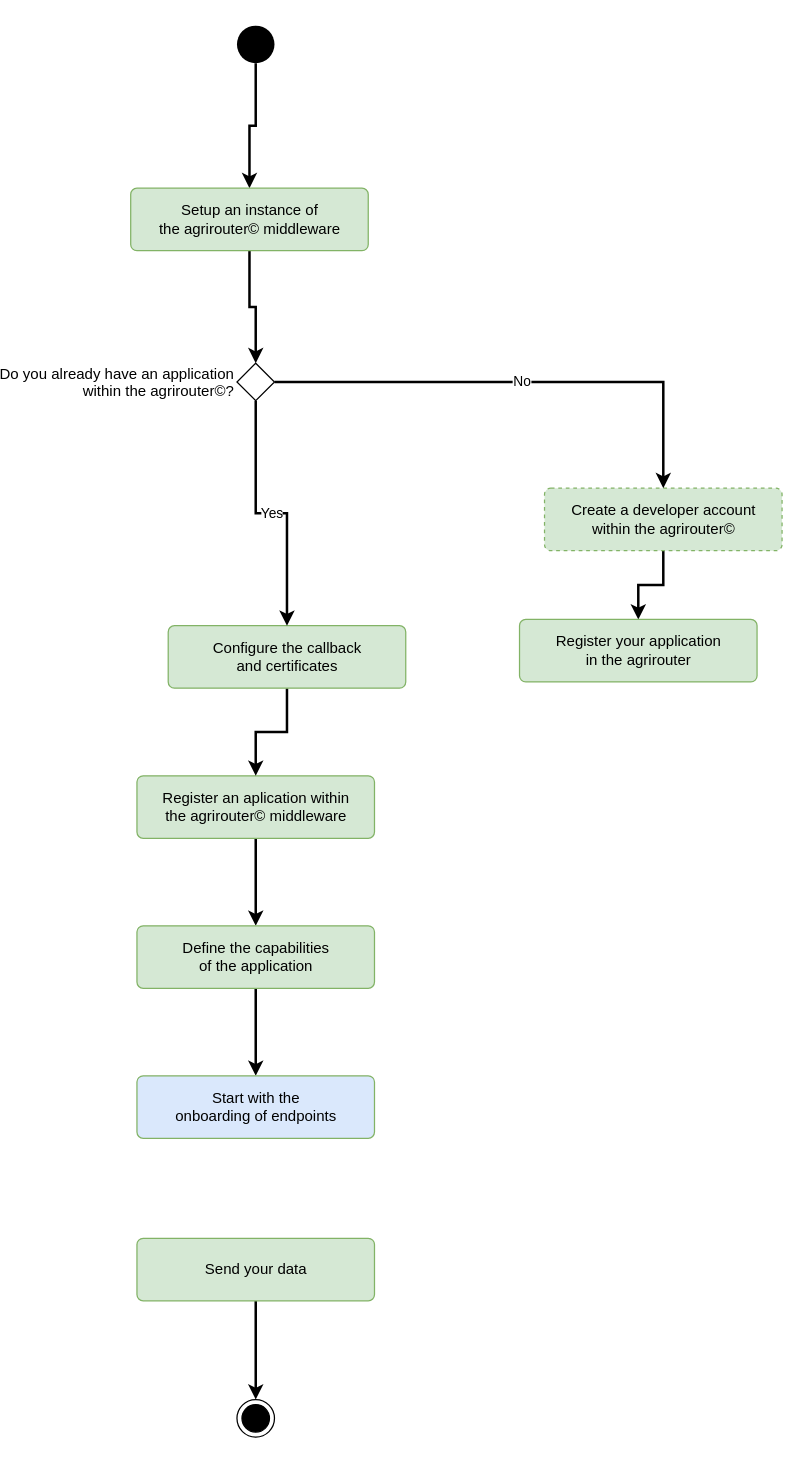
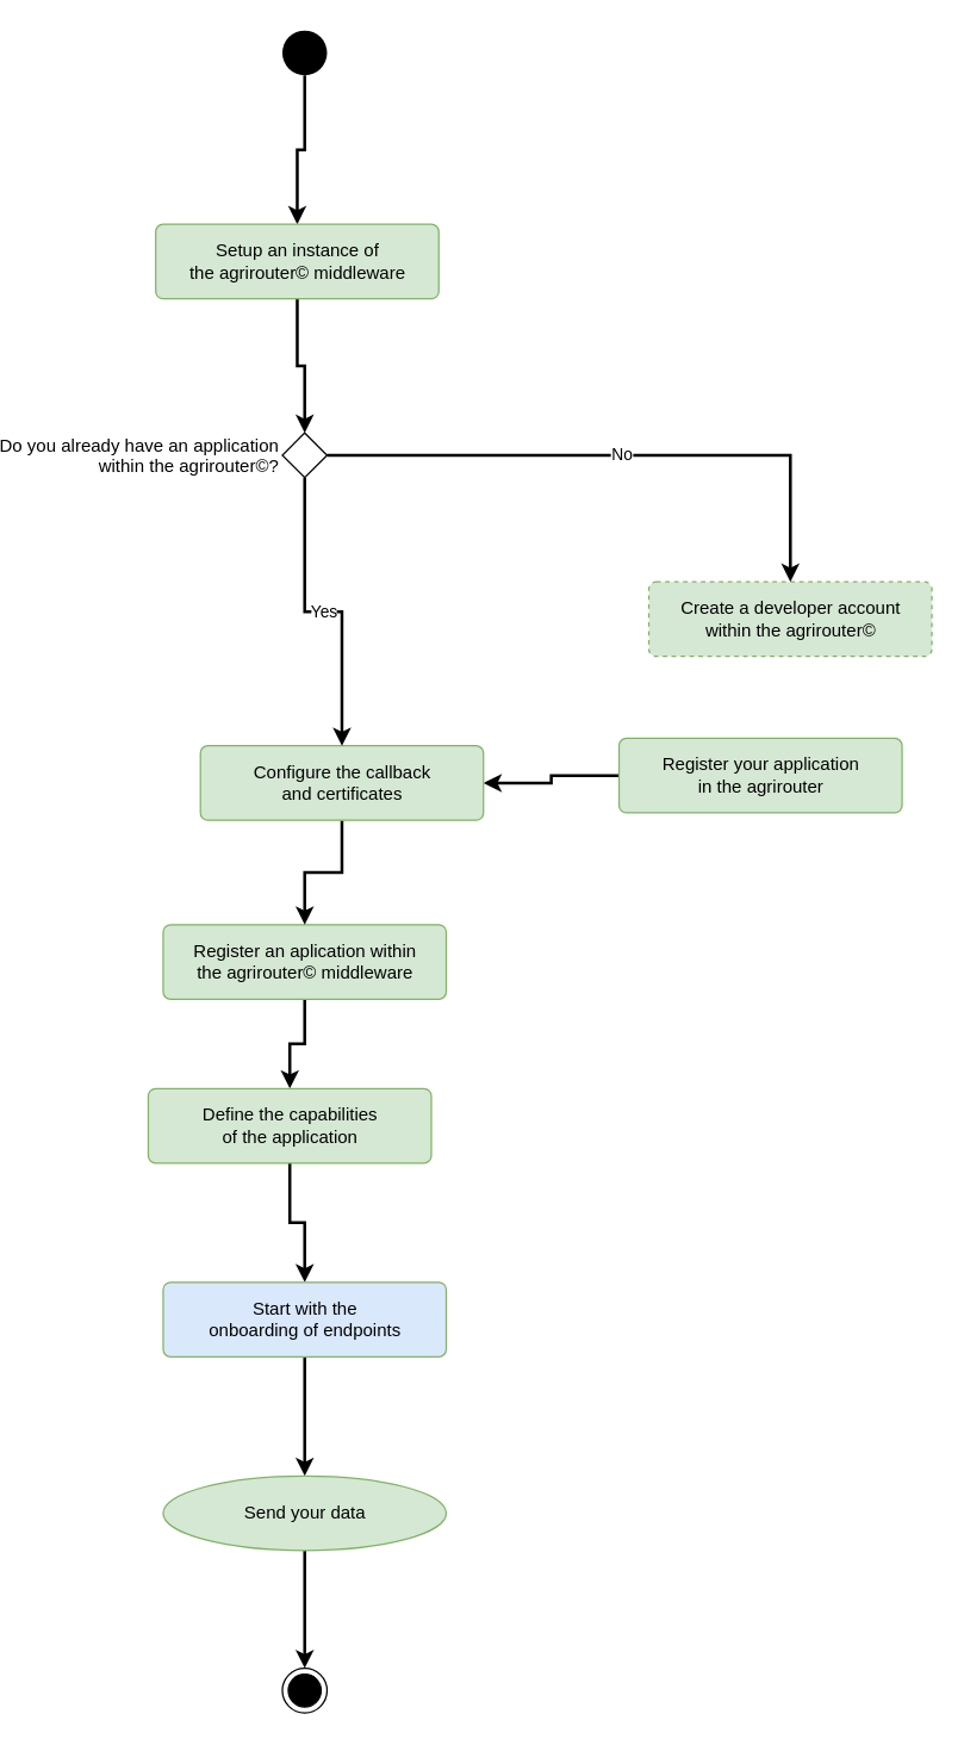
- <mxCell id="12" style="edgeStyle=orthogonalEdgeStyle;rounded=0;orthogonalLoop=1;jettySize=auto;html=1;entryX=0.5;entryY=0;entryDx=0;entryDy=0;strokeWidth=2;" edge="1" parent="1" source="13" target="15"><mxGeometry relative="1" as="geometry" /></mxCell>
+ <mxCell id="14" style="edgeStyle=orthogonalEdgeStyle;rounded=0;orthogonalLoop=1;jettySize=auto;html=1;strokeWidth=2;" edge="1" parent="1" source="15" target="17"><mxGeometry relative="1" as="geometry" /></mxCell>
- <mxCell id="9" value="Define the capabilities &lt;br&gt;of the application" style="html=1;align=center;verticalAlign=middle;rounded=1;absoluteArcSize=1;arcSize=10;dashed=0;fillColor=#d5e8d4;strokeColor=#82b366;horizontal=1;" vertex="1" parent="1"><mxGeometry x="25" y="740" width="190" height="50" as="geometry" /></mxCell>
+ <mxCell id="9" value="Define the capabilities &lt;br&gt;of the application" style="html=1;align=center;verticalAlign=middle;rounded=1;absoluteArcSize=1;arcSize=10;dashed=0;fillColor=#d5e8d4;strokeColor=#82b366;horizontal=1;" vertex="1" parent="1"><mxGeometry x="15" y="730" width="190" height="50" as="geometry" /></mxCell>
+ <mxCell id="10" style="edgeStyle=orthogonalEdgeStyle;rounded=0;orthogonalLoop=1;jettySize=auto;html=1;entryX=0.5;entryY=0;entryDx=0;entryDy=0;strokeWidth=2;" edge="1" parent="1" source="11" target="22"><mxGeometry relative="1" as="geometry" /></mxCell>
- <mxCell id="22" value="Send your data" style="html=1;align=center;verticalAlign=middle;rounded=1;absoluteArcSize=1;arcSize=10;dashed=0;fillColor=#d5e8d4;strokeColor=#82b366;horizontal=1;" vertex="1" parent="1"><mxGeometry x="25" y="990" width="190" height="50" as="geometry" /></mxCell>
+ <mxCell id="22" value="Send your data" style="ellipse;html=1;align=center;verticalAlign=middle;absoluteArcSize=1;arcSize=10;dashed=0;fillColor=#d5e8d4;strokeColor=#82b366;horizontal=1;" vertex="1" parent="1"><mxGeometry x="25" y="990" width="190" height="50" as="geometry" /></mxCell>
